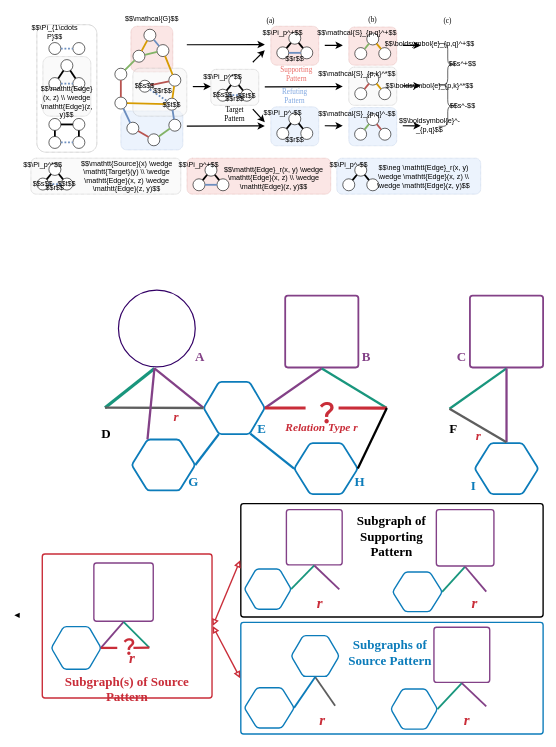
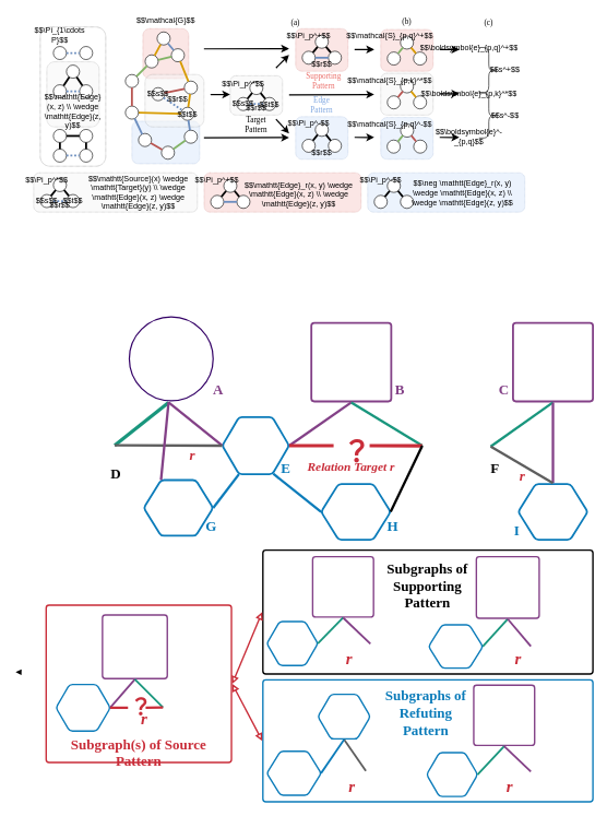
- <mxCell id="84" value="&lt;font color=&quot;#7ea6e0&quot; face=&quot;Tahoma&quot;&gt;Refuting&lt;br&gt;Pattern&lt;/font&gt;" style="text;html=1;strokeColor=none;fillColor=none;align=center;verticalAlign=middle;whiteSpace=wrap;rounded=0;" parent="1" vertex="1"><mxGeometry x="471" y="149.88" width="40" height="20" as="geometry" /></mxCell>
+ <mxCell id="84" value="&lt;font color=&quot;#7ea6e0&quot; face=&quot;Tahoma&quot;&gt;Edge&lt;br&gt;Pattern&lt;/font&gt;" style="text;html=1;strokeColor=none;fillColor=none;align=center;verticalAlign=middle;whiteSpace=wrap;rounded=0;" parent="1" vertex="1"><mxGeometry x="471" y="149.88" width="40" height="20" as="geometry" /></mxCell>
- <mxCell id="226" value="&lt;font style=&quot;font-size: 19px&quot;&gt;Relation Type r&lt;/font&gt;" style="html=1;overflow=block;blockSpacing=1;whiteSpace=wrap;;whiteSpace=wrap;fontSize=21.7;fontFamily=Carlito;fontColor=#c92d39;fontStyle=3;spacing=3.8;strokeOpacity=0;fillOpacity=0;fillColor=#ffffff;strokeWidth=6;" parent="1" vertex="1"><mxGeometry x="465" y="678" width="142" height="67" as="geometry" /></mxCell>
+ <mxCell id="226" value="&lt;font style=&quot;font-size: 19px&quot;&gt;Relation Target r&lt;/font&gt;" style="html=1;overflow=block;blockSpacing=1;whiteSpace=wrap;;whiteSpace=wrap;fontSize=21.7;fontFamily=Carlito;fontColor=#c92d39;fontStyle=3;spacing=3.8;strokeOpacity=0;fillOpacity=0;fillColor=#ffffff;strokeWidth=6;" parent="1" vertex="1"><mxGeometry x="465" y="678" width="142" height="67" as="geometry" /></mxCell>
- <mxCell id="214" value="Subgraph of Supporting Pattern" style="html=1;overflow=block;blockSpacing=1;whiteSpace=wrap;;whiteSpace=wrap;fontSize=21.7;fontFamily=Carlito;fontColor=#000000;fontStyle=1;spacing=3.8;strokeOpacity=0;fillOpacity=0;fillColor=#ffffff;strokeWidth=1.5;" parent="1" vertex="1"><mxGeometry x="572" y="851" width="161" height="72" as="geometry" /></mxCell>
+ <mxCell id="214" value="Subgraphs of Supporting Pattern" style="html=1;overflow=block;blockSpacing=1;whiteSpace=wrap;;whiteSpace=wrap;fontSize=21.7;fontFamily=Carlito;fontColor=#000000;fontStyle=1;spacing=3.8;strokeOpacity=0;fillOpacity=0;fillColor=#ffffff;strokeWidth=1.5;" parent="1" vertex="1"><mxGeometry x="572" y="851" width="161" height="72" as="geometry" /></mxCell>
- <mxCell id="215" value="Subgraphs of Source Pattern" style="html=1;overflow=block;blockSpacing=1;whiteSpace=wrap;;whiteSpace=wrap;fontSize=21.7;fontFamily=Carlito;fontColor=#0c7cba;fontStyle=1;spacing=3.8;strokeOpacity=0;fillOpacity=0;fillColor=#ffffff;strokeWidth=1.5;" parent="1" vertex="1"><mxGeometry x="575" y="1044" width="150" height="88" as="geometry" /></mxCell>
+ <mxCell id="215" value="Subgraphs of Refuting Pattern" style="html=1;overflow=block;blockSpacing=1;whiteSpace=wrap;;whiteSpace=wrap;fontSize=21.7;fontFamily=Carlito;fontColor=#0c7cba;fontStyle=1;spacing=3.8;strokeOpacity=0;fillOpacity=0;fillColor=#ffffff;strokeWidth=1.5;" parent="1" vertex="1"><mxGeometry x="575" y="1044" width="150" height="88" as="geometry" /></mxCell>
